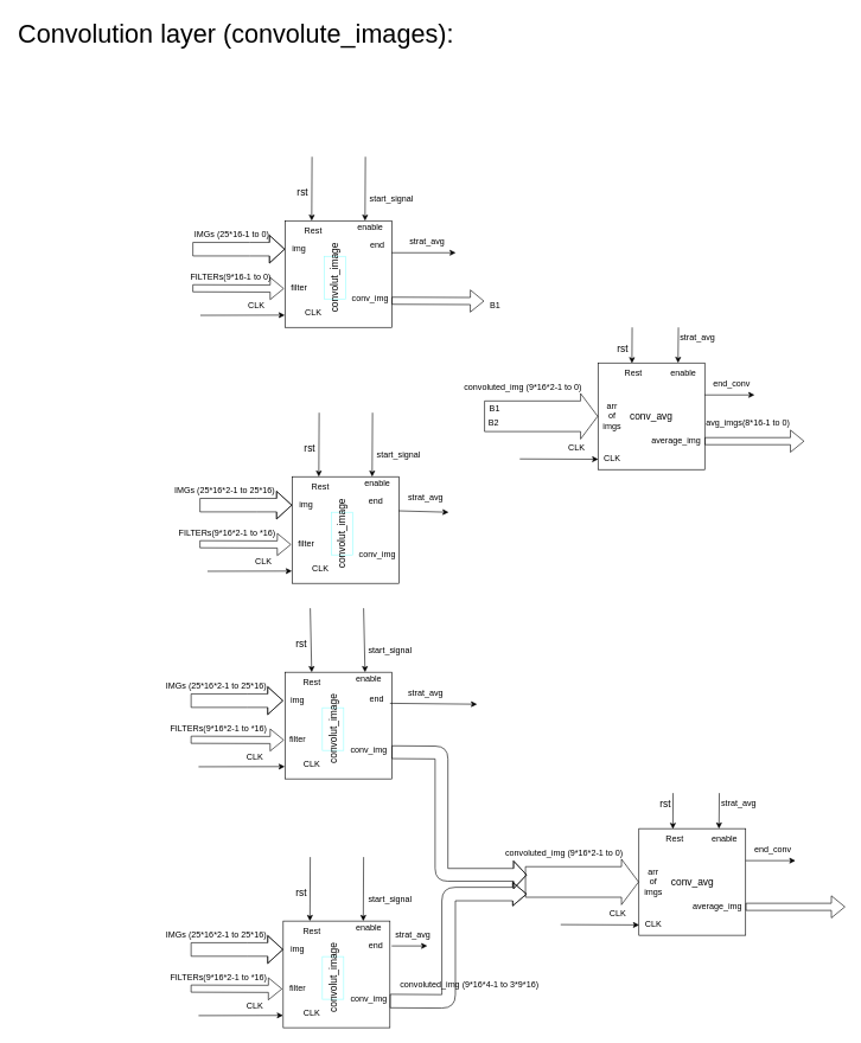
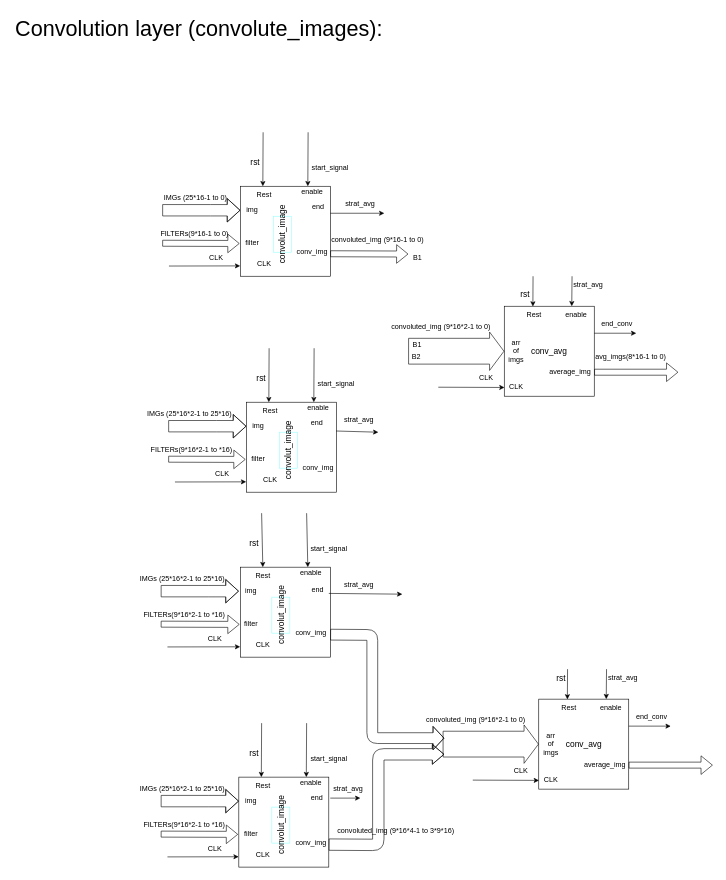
+ <mxCell id="19" value="&lt;h1&gt;&lt;span style=&quot;font-weight: normal&quot;&gt;&lt;font style=&quot;font-size: 12px&quot;&gt;convoluted_img&amp;nbsp;&lt;/font&gt;&lt;/span&gt;&lt;span style=&quot;font-weight: normal&quot;&gt;&lt;font style=&quot;font-size: 12px&quot;&gt;(9*16-1 to 0)&amp;nbsp;&lt;/font&gt;&lt;/span&gt;&lt;/h1&gt;" style="text;html=1;strokeColor=none;fillColor=none;align=left;verticalAlign=middle;whiteSpace=wrap;rounded=0;" vertex="1" parent="1"><mxGeometry x="550" y="385" width="180" height="20" as="geometry" /></mxCell>
